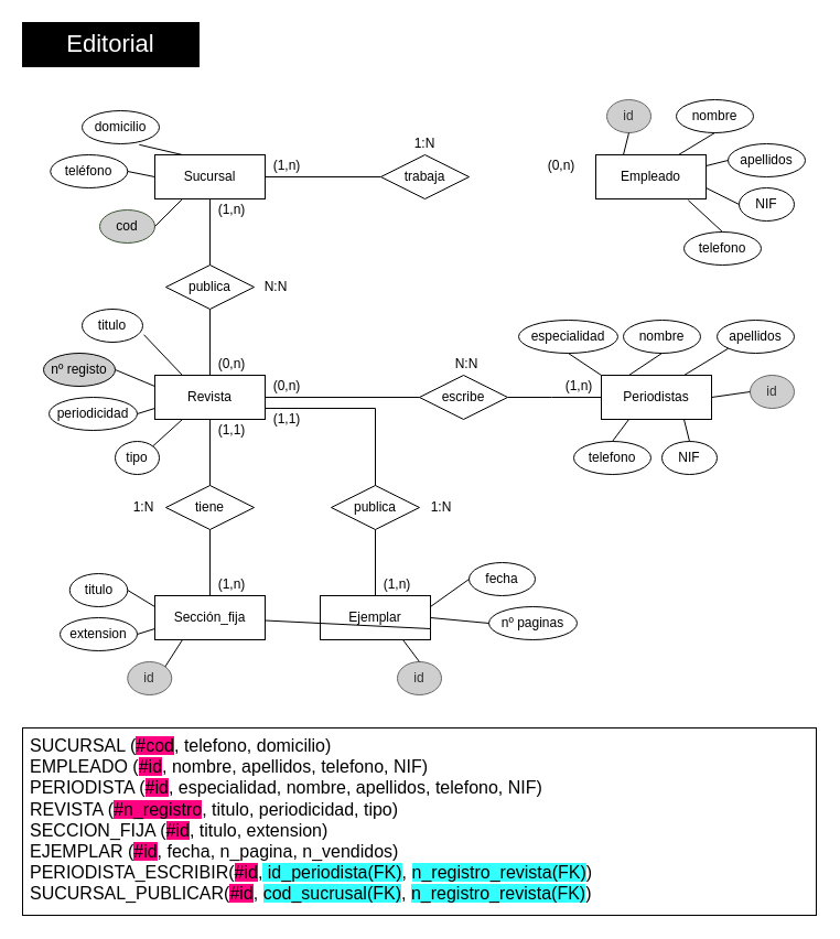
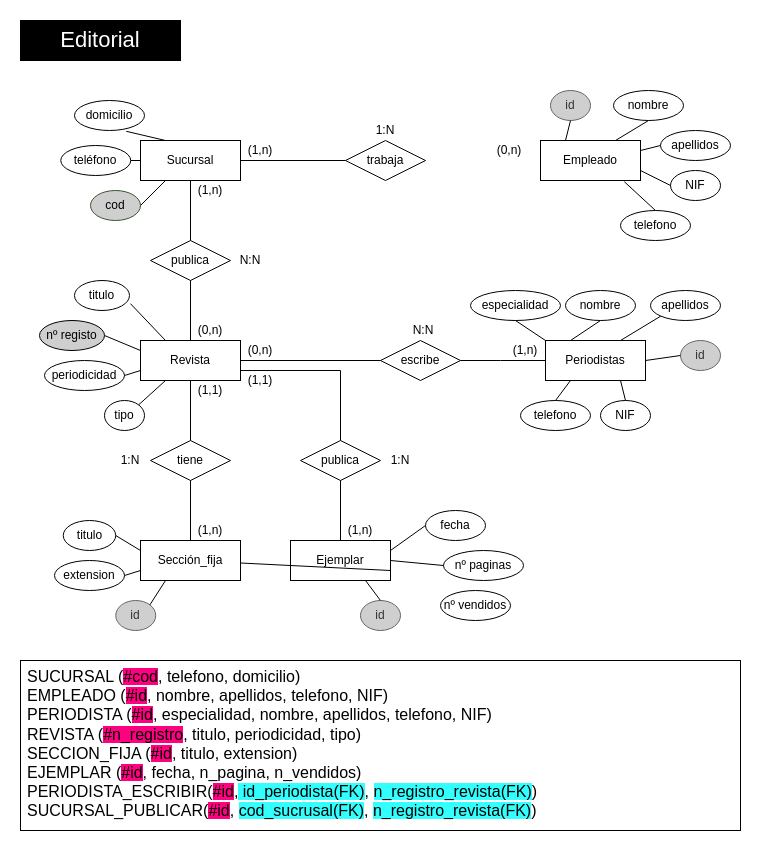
- <mxCell id="9" value="teléfono" style="ellipse;whiteSpace=wrap;html=1;align=center;" parent="1" vertex="1"><mxGeometry x="45.25" y="140" width="70" height="30" as="geometry" /></mxCell>
+ <mxCell id="9" value="teléfono" style="ellipse;whiteSpace=wrap;html=1;align=center;" parent="1" vertex="1"><mxGeometry x="60.25" y="145" width="70" height="30" as="geometry" /></mxCell>
+ <mxCell id="57" value="nº vendidos" style="ellipse;whiteSpace=wrap;html=1;align=center;" parent="1" vertex="1"><mxGeometry x="440" y="590" width="70" height="30" as="geometry" /></mxCell>
